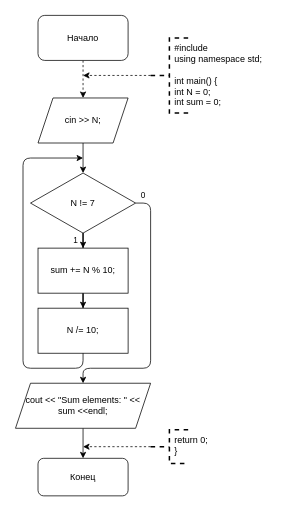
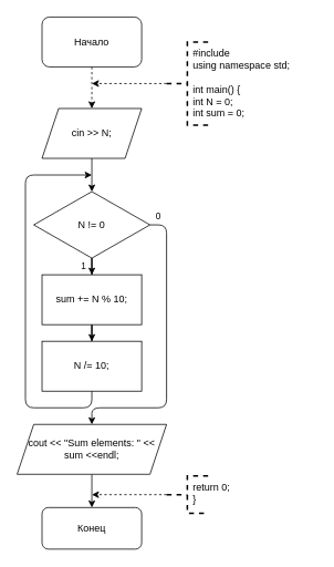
- <mxCell id="7" value="N != 7" style="rhombus;whiteSpace=wrap;html=1;" vertex="1" parent="1"><mxGeometry x="40" y="230" width="140" height="80" as="geometry" /></mxCell>
+ <mxCell id="7" value="N != 0" style="rhombus;whiteSpace=wrap;html=1;" vertex="1" parent="1"><mxGeometry x="40" y="230" width="140" height="80" as="geometry" /></mxCell>
